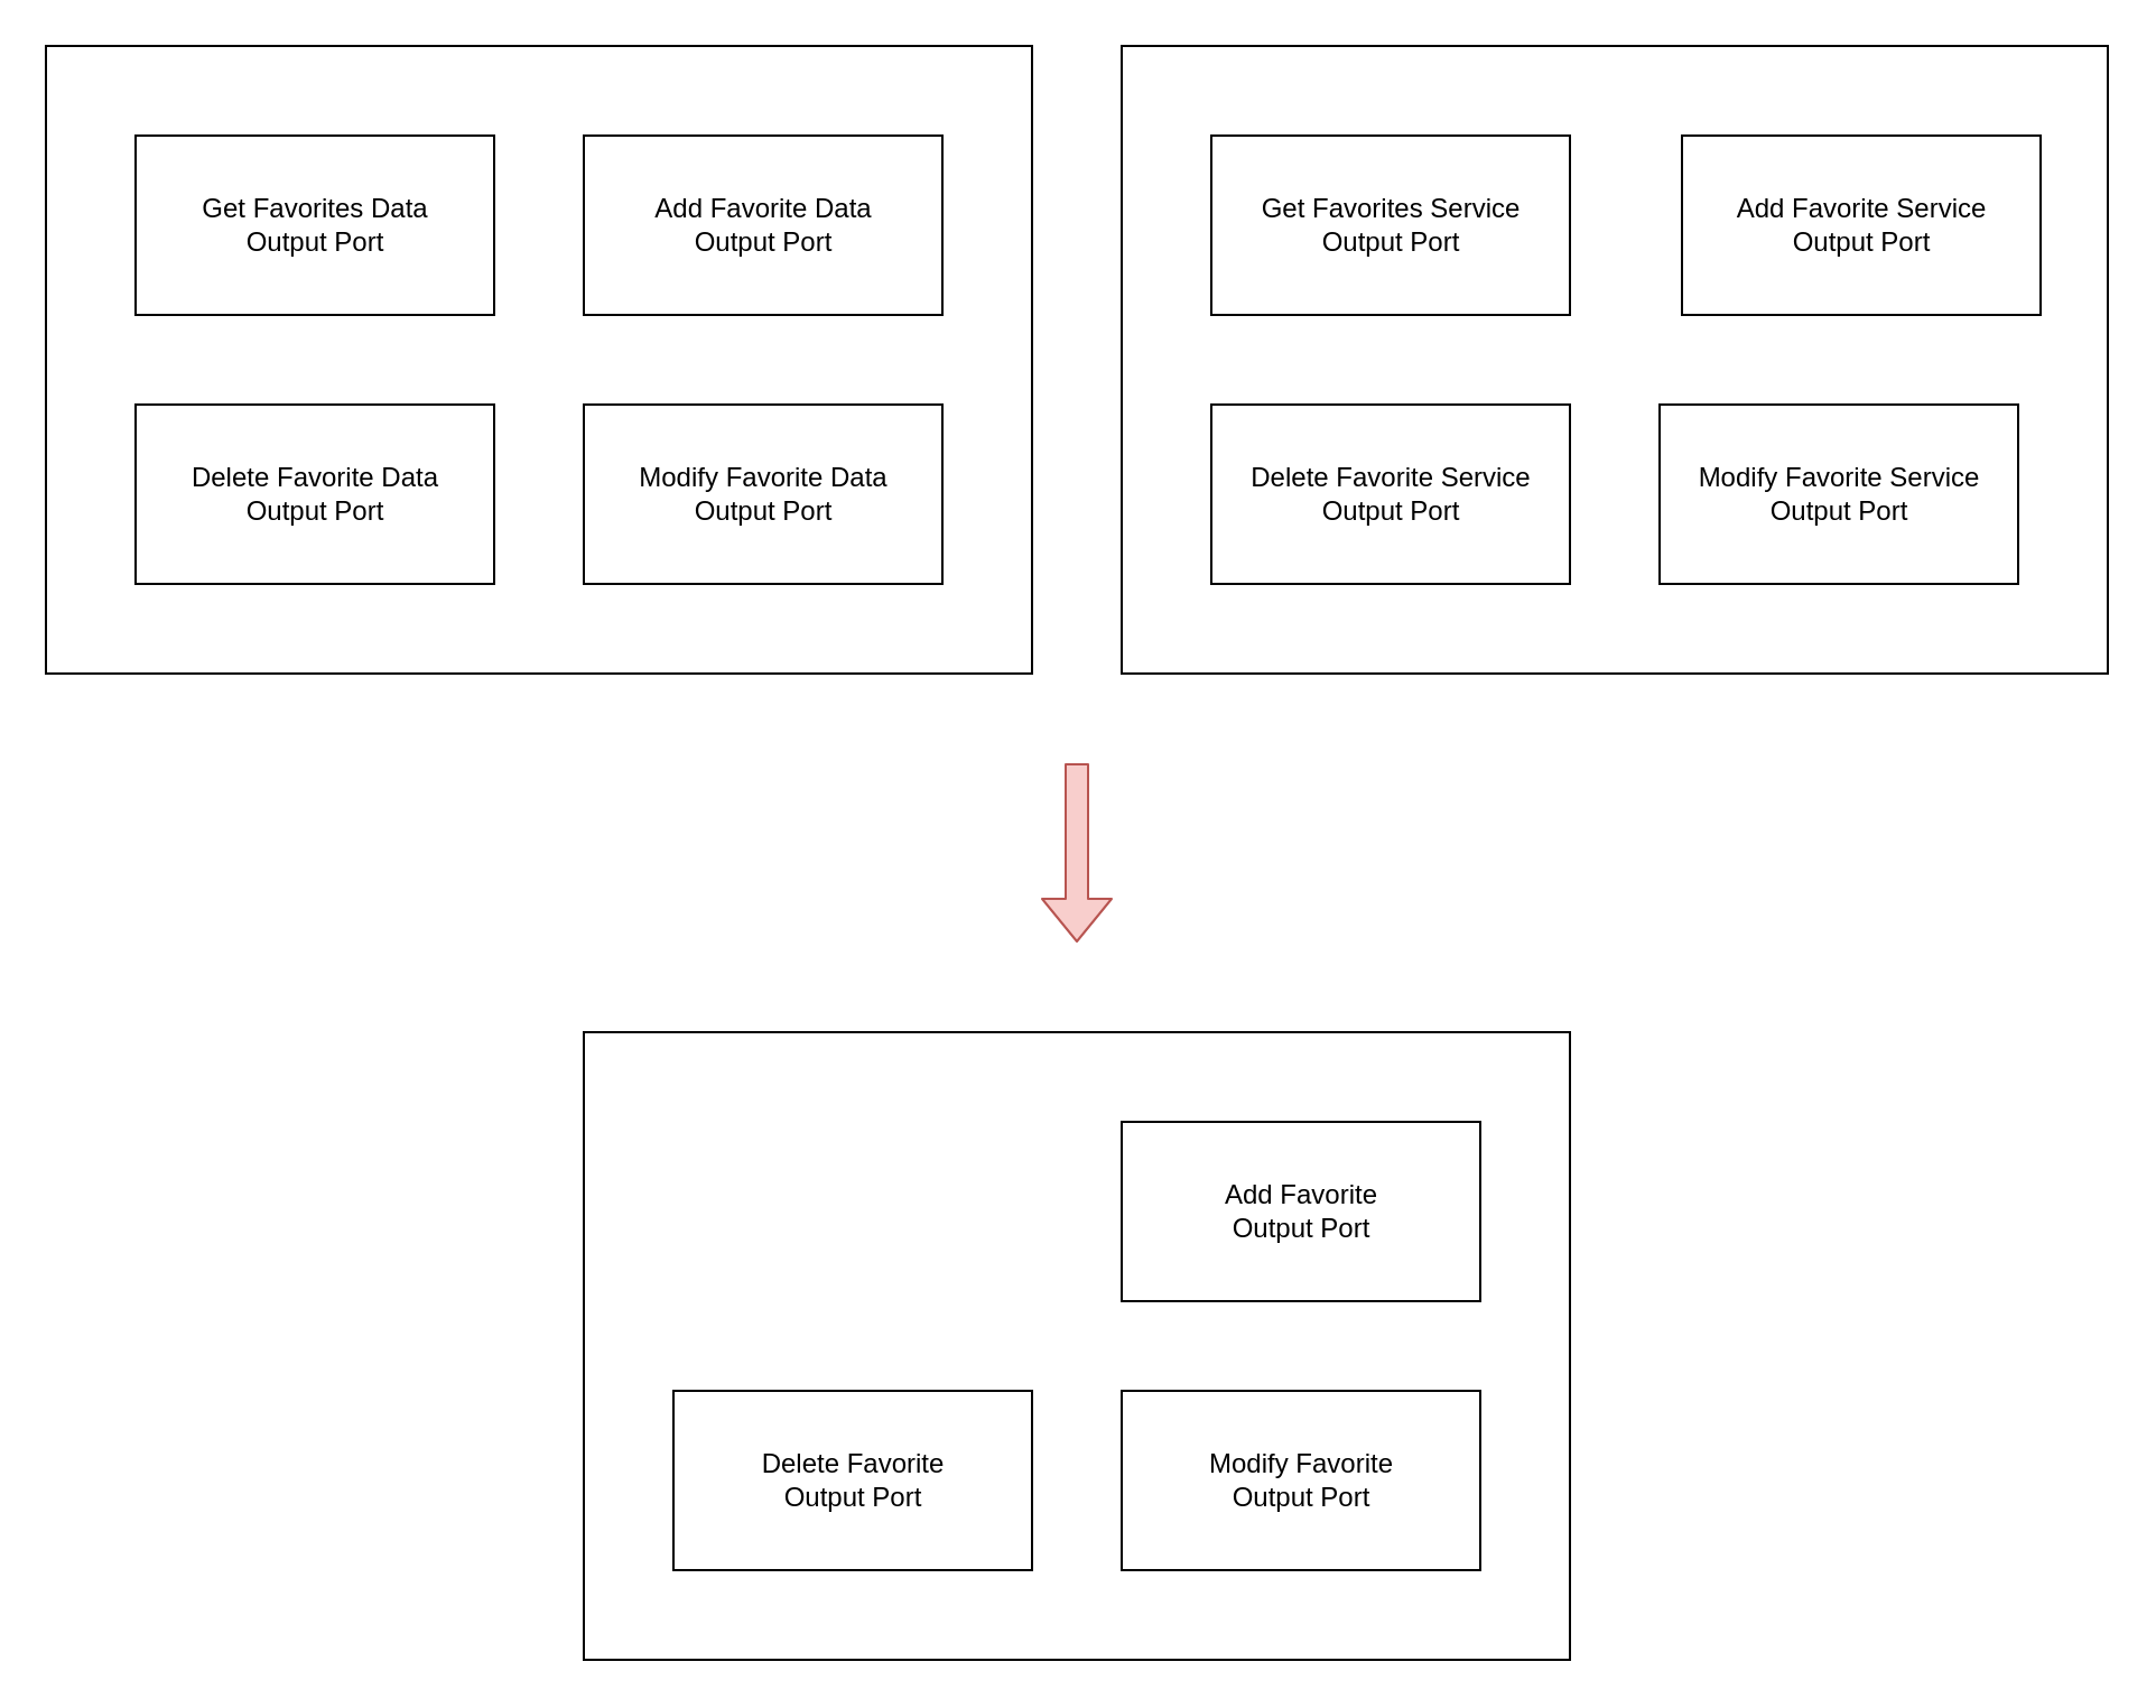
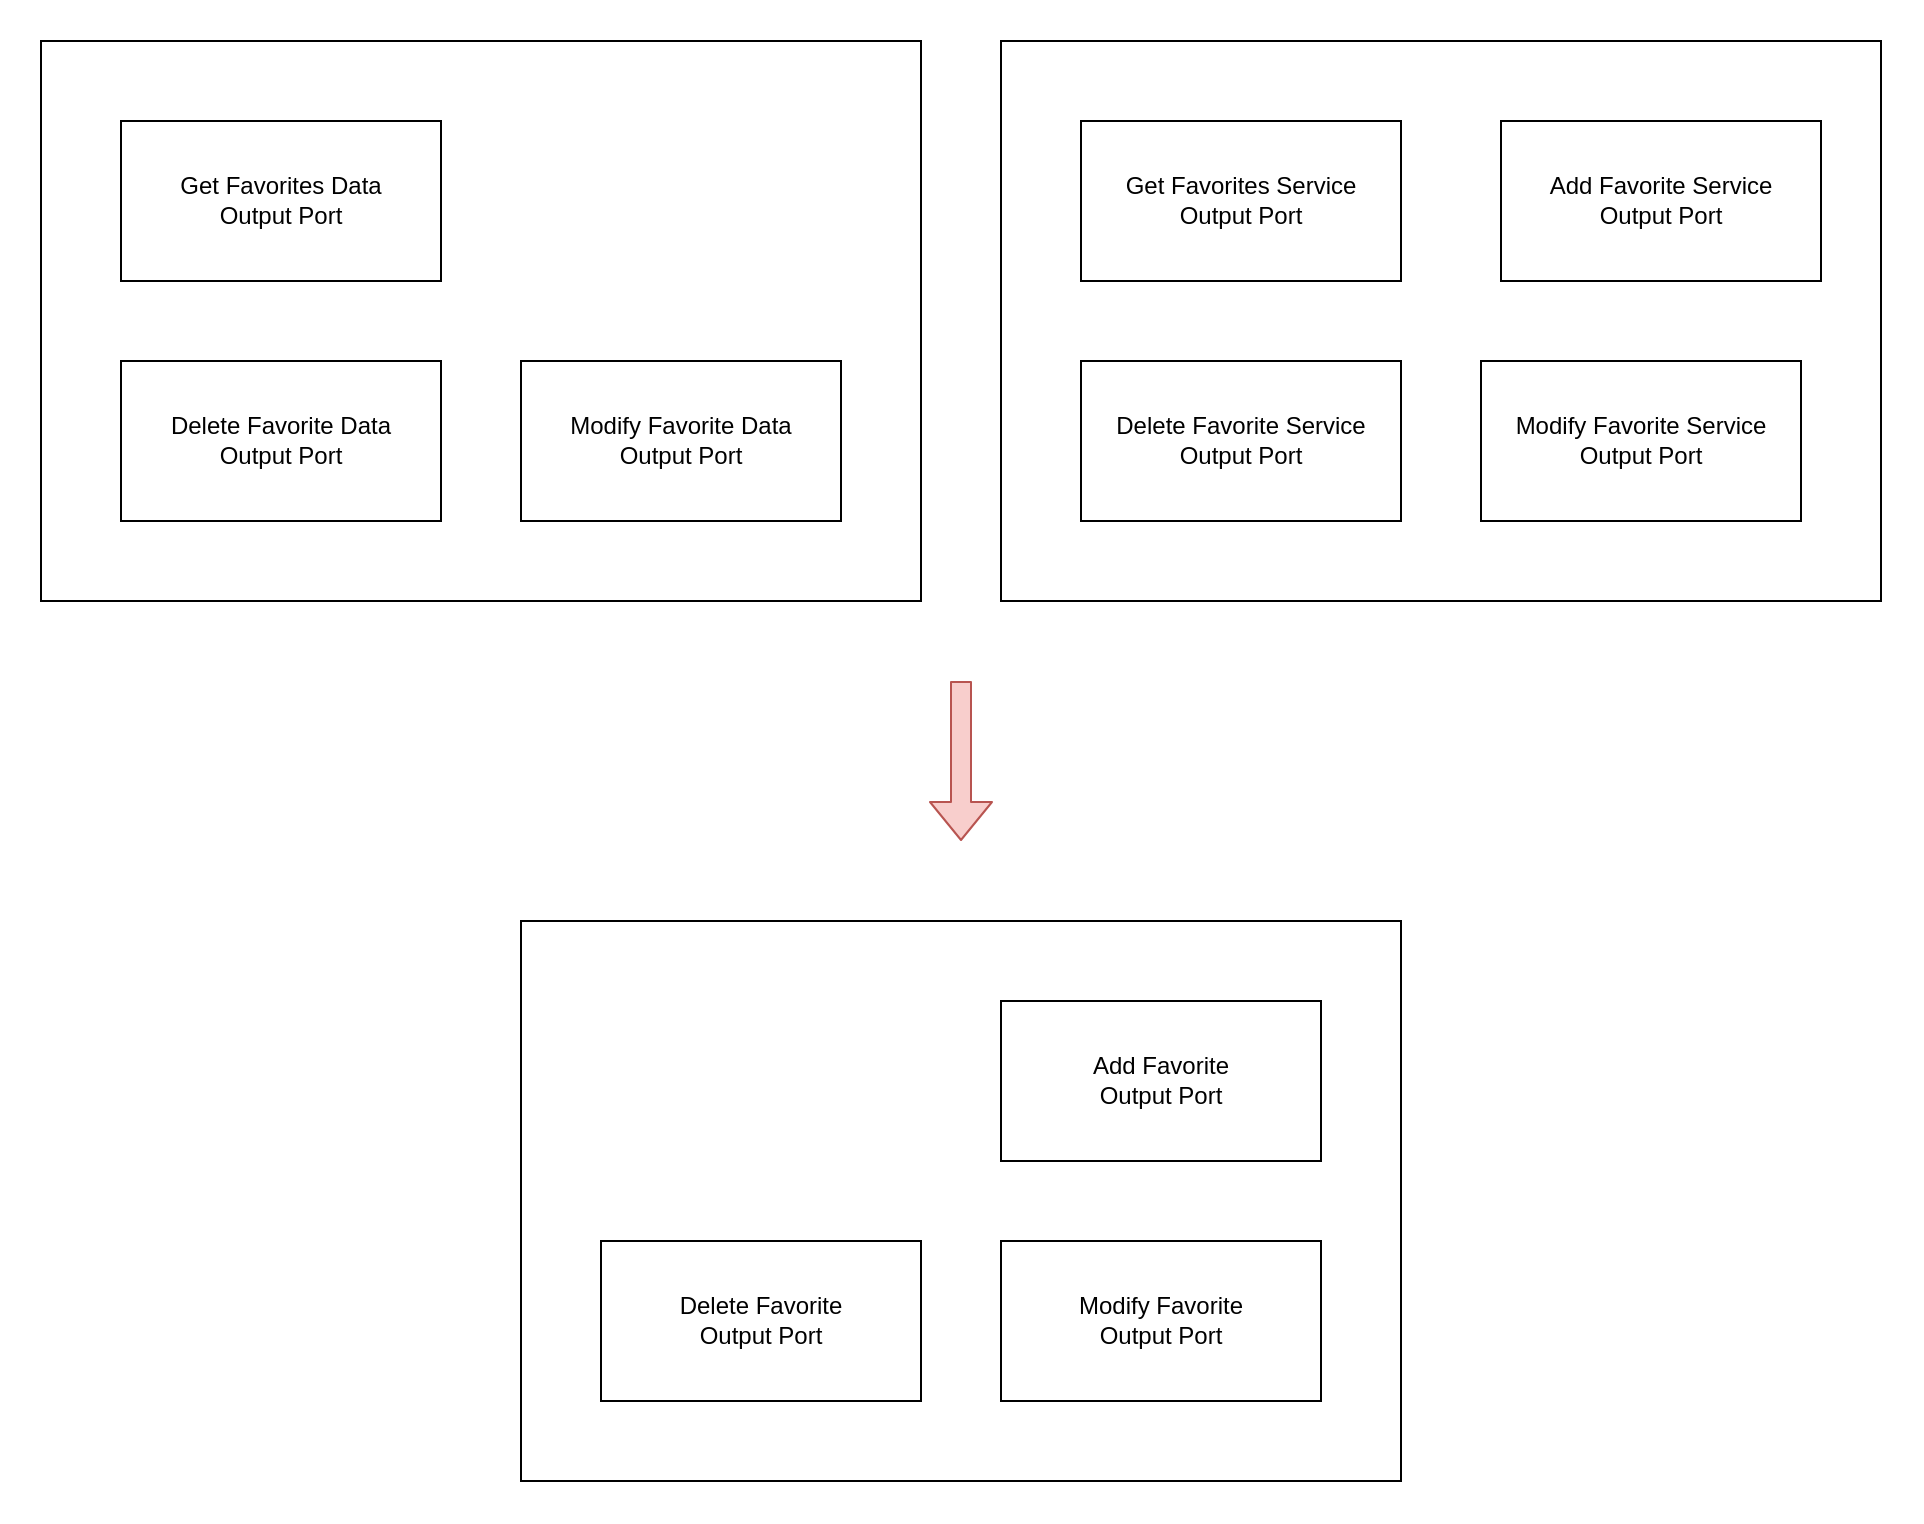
- <mxCell id="7" value="Add Favorite Data&lt;br&gt;Output Port" style="html=1;" vertex="1" parent="1"><mxGeometry x="260" y="60" width="160" height="80" as="geometry" /></mxCell>
